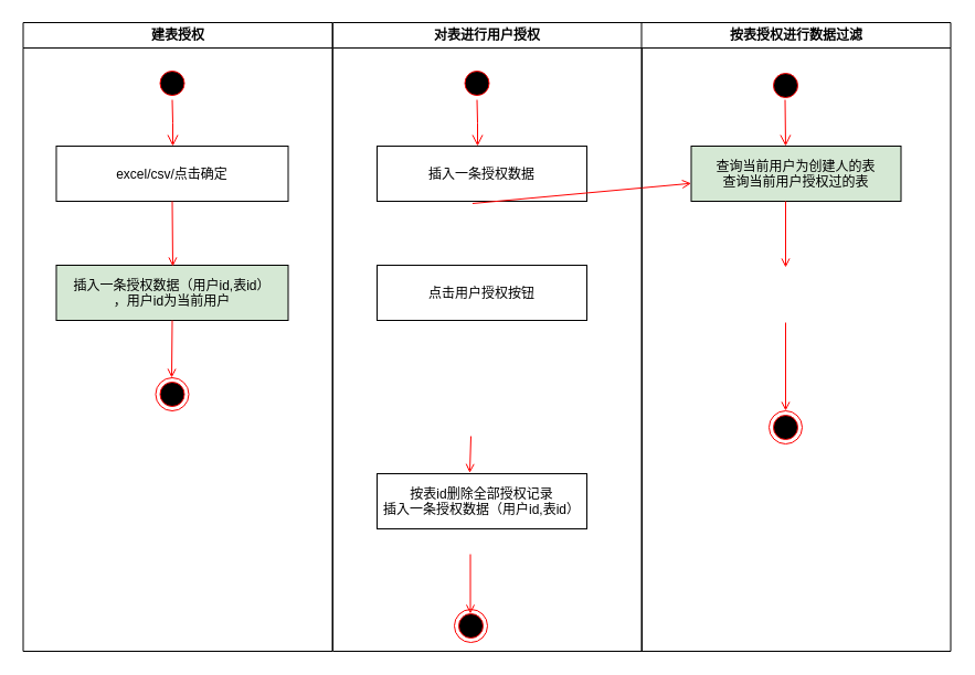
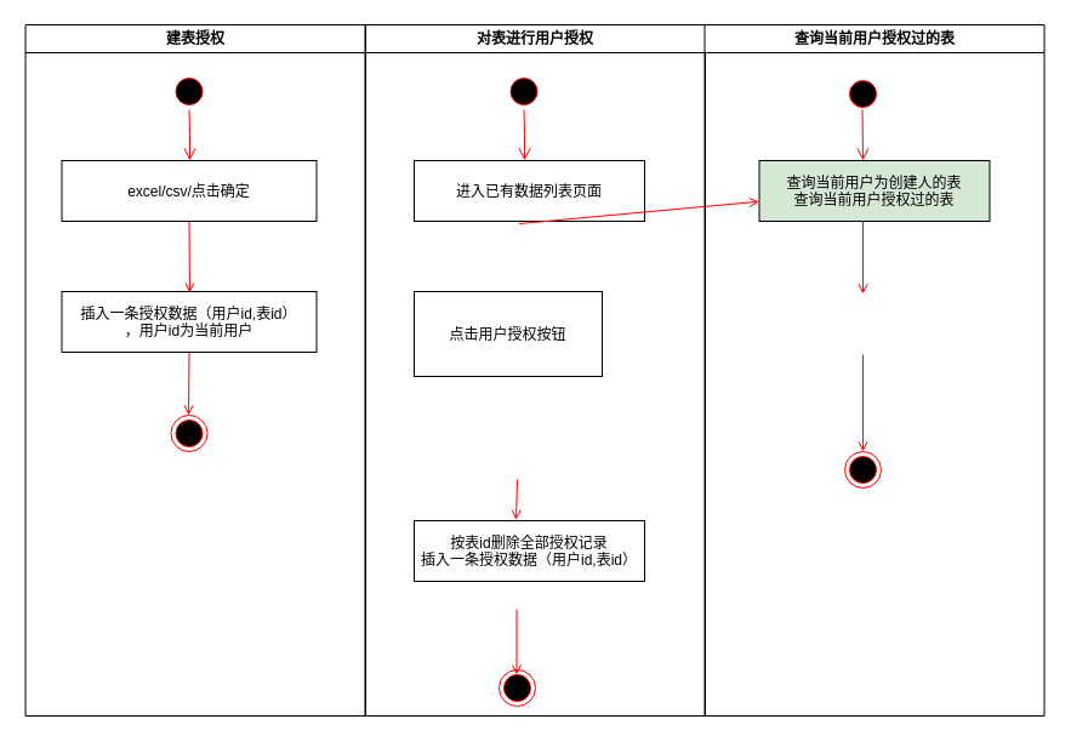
- <mxCell id="20" value="按表授权进行数据过滤" style="swimlane;whiteSpace=wrap" parent="1" vertex="1"><mxGeometry x="580.5" y="20" width="280" height="570" as="geometry" /></mxCell>
+ <mxCell id="20" value="查询当前用户授权过的表" style="swimlane;whiteSpace=wrap" parent="1" vertex="1"><mxGeometry x="580.5" y="20" width="280" height="570" as="geometry" /></mxCell>
- <mxCell id="13" value="插入一条授权数据" style="" parent="10" vertex="1"><mxGeometry x="40" y="112" width="190" height="50" as="geometry" /></mxCell>
+ <mxCell id="13" value="进入已有数据列表页面" style="" parent="10" vertex="1"><mxGeometry x="40" y="112" width="190" height="50" as="geometry" /></mxCell>
- <mxCell id="6" value="插入一条授权数据（用户id,表id）&#10;，用户id为当前用户" style="fillColor=#d5e8d4;" parent="2" vertex="1"><mxGeometry x="30" y="220" width="210" height="50" as="geometry" /></mxCell>
+ <mxCell id="6" value="插入一条授权数据（用户id,表id）&#10;，用户id为当前用户" style="" parent="2" vertex="1"><mxGeometry x="30" y="220" width="210" height="50" as="geometry" /></mxCell>
- <mxCell id="14" value="点击用户授权按钮" style="" parent="10" vertex="1"><mxGeometry x="40" y="220" width="190" height="50" as="geometry" /></mxCell>
+ <mxCell id="14" value="点击用户授权按钮" style="" parent="10" vertex="1"><mxGeometry x="40" y="220" width="155" height="70" as="geometry" /></mxCell>
